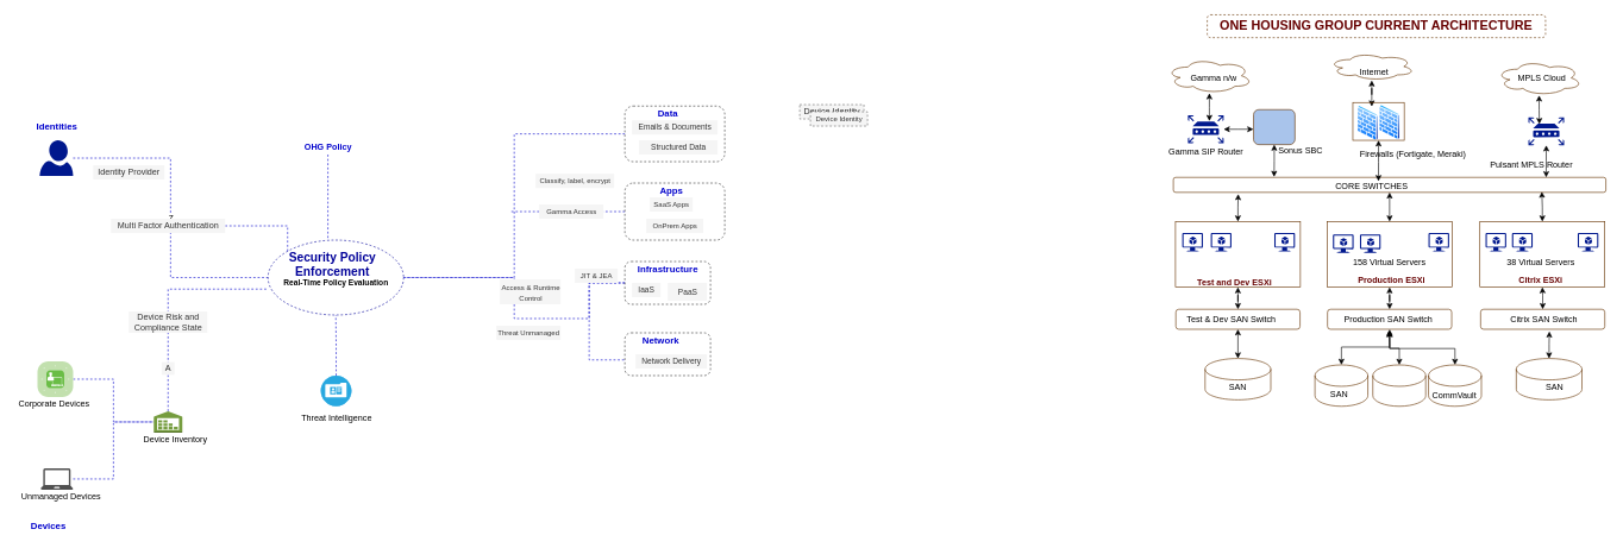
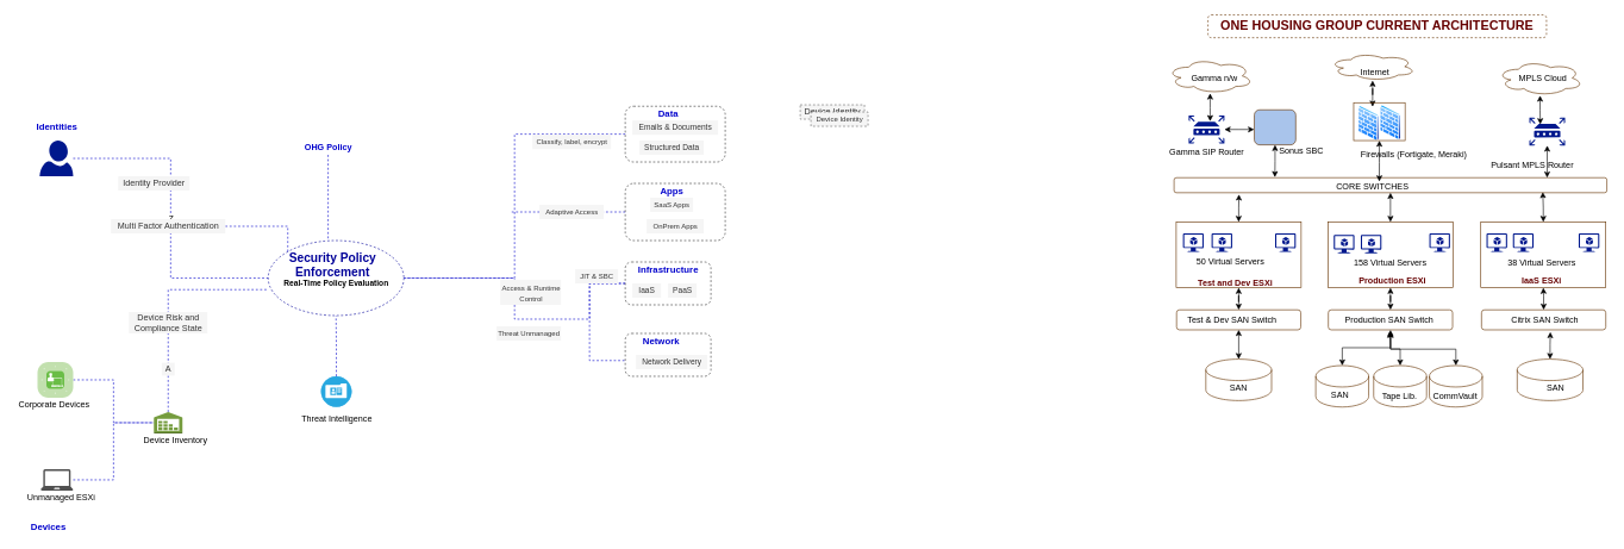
- <mxCell id="46" value="&lt;font style=&quot;font-size: 11px&quot;&gt;Structured Data&lt;/font&gt;" style="text;html=1;resizable=0;autosize=1;align=center;verticalAlign=middle;points=[];rounded=0;dashed=1;fillColor=#f5f5f5;fontColor=#333333;" parent="1" vertex="1"><mxGeometry x="895" y="196" width="110" height="20" as="geometry" /></mxCell>
+ <mxCell id="46" value="&lt;font style=&quot;font-size: 11px&quot;&gt;Structured Data&lt;/font&gt;" style="text;html=1;resizable=0;autosize=1;align=center;verticalAlign=middle;points=[];rounded=0;dashed=1;fillColor=#f5f5f5;fontColor=#333333;" parent="1" vertex="1"><mxGeometry x="895" y="196" width="90" height="20" as="geometry" /></mxCell>
- <mxCell id="11" value="Identity Provider" style="text;html=1;resizable=0;autosize=1;align=center;verticalAlign=middle;points=[];rounded=0;dashed=1;fillColor=#f5f5f5;fontColor=#333333;" parent="1" vertex="1"><mxGeometry x="130" y="231" width="100" height="20" as="geometry" /></mxCell>
+ <mxCell id="11" value="Identity Provider" style="text;html=1;resizable=0;autosize=1;align=center;verticalAlign=middle;points=[];rounded=0;dashed=1;fillColor=#f5f5f5;fontColor=#333333;" parent="1" vertex="1"><mxGeometry x="165" y="246" width="100" height="20" as="geometry" /></mxCell>
- <mxCell id="51" value="&lt;font style=&quot;font-size: 10px&quot;&gt;Classify, label, encrypt&lt;/font&gt;" style="text;html=1;resizable=0;autosize=1;align=center;verticalAlign=middle;points=[];rounded=0;dashed=1;fillColor=#f5f5f5;fontColor=#333333;" parent="1" vertex="1"><mxGeometry x="750" y="243" width="110" height="20" as="geometry" /></mxCell>
+ <mxCell id="51" value="&lt;font style=&quot;font-size: 10px&quot;&gt;Classify, label, encrypt&lt;/font&gt;" style="text;html=1;resizable=0;autosize=1;align=center;verticalAlign=middle;points=[];rounded=0;dashed=1;fillColor=#f5f5f5;fontColor=#333333;" parent="1" vertex="1"><mxGeometry x="745" y="188" width="110" height="20" as="geometry" /></mxCell>
- <mxCell id="52" value="&lt;font style=&quot;font-size: 10px&quot;&gt;Gamma Access&lt;/font&gt;" style="text;html=1;resizable=0;autosize=1;align=center;verticalAlign=middle;points=[];rounded=0;dashed=1;fillColor=#f5f5f5;fontColor=#333333;" parent="1" vertex="1"><mxGeometry x="755" y="286" width="90" height="20" as="geometry" /></mxCell>
+ <mxCell id="52" value="&lt;font style=&quot;font-size: 10px&quot;&gt;Adaptive Access&lt;/font&gt;" style="text;html=1;resizable=0;autosize=1;align=center;verticalAlign=middle;points=[];rounded=0;dashed=1;fillColor=#f5f5f5;fontColor=#333333;" parent="1" vertex="1"><mxGeometry x="755" y="286" width="90" height="20" as="geometry" /></mxCell>
+ <mxCell id="67" value="50 Virtual Servers" style="text;html=1;strokeColor=none;fillColor=none;align=center;verticalAlign=middle;whiteSpace=wrap;rounded=0;" vertex="1" parent="1"><mxGeometry x="1653" y="359" width="139" height="12" as="geometry" /></mxCell>
- <mxCell id="43" value="&lt;font style=&quot;font-size: 10px&quot;&gt;JIT &amp;amp; JEA&lt;/font&gt;" style="text;html=1;resizable=0;autosize=1;align=center;verticalAlign=middle;points=[];rounded=0;dashed=1;fillColor=#f5f5f5;fontColor=#333333;" parent="1" vertex="1"><mxGeometry x="805" y="376" width="60" height="20" as="geometry" /></mxCell>
+ <mxCell id="43" value="&lt;font style=&quot;font-size: 10px&quot;&gt;JIT &amp;amp; SBC&lt;/font&gt;" style="text;html=1;resizable=0;autosize=1;align=center;verticalAlign=middle;points=[];rounded=0;dashed=1;fillColor=#f5f5f5;fontColor=#333333;" parent="1" vertex="1"><mxGeometry x="805" y="376" width="60" height="20" as="geometry" /></mxCell>
- <mxCell id="56" value="&lt;b&gt;&lt;font color=&quot;#660000&quot;&gt;Citrix ESXi&lt;/font&gt;&lt;/b&gt;" style="text;html=1;strokeColor=none;fillColor=none;align=center;verticalAlign=middle;whiteSpace=wrap;rounded=0;" vertex="1" parent="1"><mxGeometry x="2096" y="386" width="125" height="12" as="geometry" /></mxCell>
+ <mxCell id="56" value="&lt;b&gt;&lt;font color=&quot;#660000&quot;&gt;IaaS ESXi&lt;/font&gt;&lt;/b&gt;" style="text;html=1;strokeColor=none;fillColor=none;align=center;verticalAlign=middle;whiteSpace=wrap;rounded=0;" vertex="1" parent="1"><mxGeometry x="2096" y="386" width="125" height="12" as="geometry" /></mxCell>
- <mxCell id="50" value="&lt;font style=&quot;font-size: 11px&quot;&gt;PaaS&lt;/font&gt;" style="text;html=1;resizable=0;autosize=1;align=center;verticalAlign=middle;points=[];rounded=0;dashed=1;fillColor=#f5f5f5;fontColor=#333333;" parent="1" vertex="1"><mxGeometry x="935" y="396" width="55" height="25" as="geometry" /></mxCell>
+ <mxCell id="50" value="&lt;font style=&quot;font-size: 11px&quot;&gt;PaaS&lt;/font&gt;" style="text;html=1;resizable=0;autosize=1;align=center;verticalAlign=middle;points=[];rounded=0;dashed=1;fillColor=#f5f5f5;fontColor=#333333;" parent="1" vertex="1"><mxGeometry x="935" y="396" width="40" height="20" as="geometry" /></mxCell>
+ <mxCell id="100" value="Tape Lib." style="text;html=1;strokeColor=none;fillColor=none;align=center;verticalAlign=middle;whiteSpace=wrap;rounded=0;" vertex="1" parent="1"><mxGeometry x="1933.89" y="543" width="51.11" height="21" as="geometry" /></mxCell>
- <mxCell id="21" value="Unmanaged Devices" style="text;html=1;resizable=0;autosize=1;align=center;verticalAlign=middle;points=[];fillColor=none;strokeColor=none;rounded=0;dashed=1;" parent="1" vertex="1"><mxGeometry x="20" y="686" width="130" height="20" as="geometry" /></mxCell>
+ <mxCell id="21" value="Unmanaged ESXi" style="text;html=1;resizable=0;autosize=1;align=center;verticalAlign=middle;points=[];fillColor=none;strokeColor=none;rounded=0;dashed=1;" parent="1" vertex="1"><mxGeometry x="20" y="686" width="130" height="20" as="geometry" /></mxCell>
